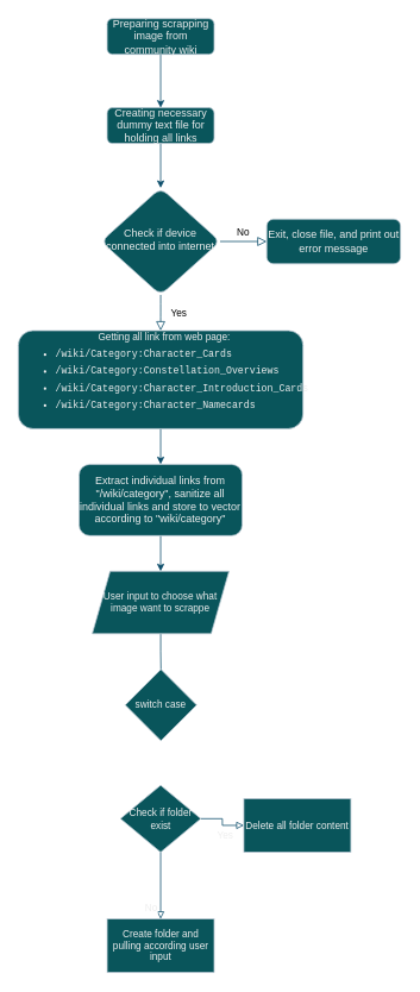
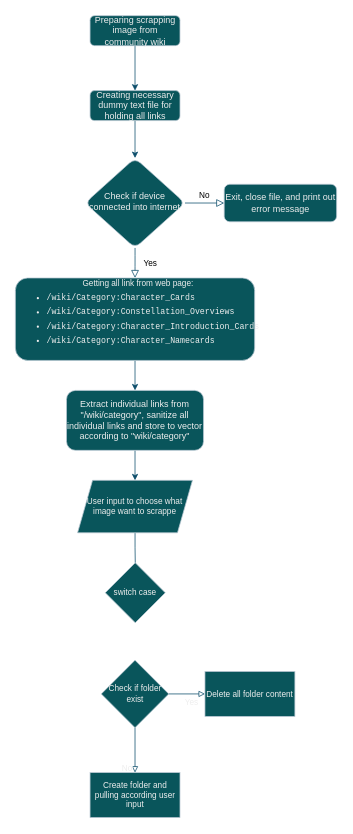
- <mxCell id="21" value="Check if folder exist" style="rhombus;whiteSpace=wrap;html=1;labelBackgroundColor=none;strokeColor=#BAC8D3;fontSize=11;fontColor=#EEEEEE;fillColor=#09555B;gradientColor=none;" vertex="1" parent="1"><mxGeometry x="134.65" y="880" width="90" height="75" as="geometry" /></mxCell>
+ <mxCell id="21" value="Check if folder exist" style="rhombus;whiteSpace=wrap;html=1;labelBackgroundColor=none;strokeColor=#BAC8D3;fontSize=11;fontColor=#EEEEEE;fillColor=#09555B;gradientColor=none;" vertex="1" parent="1"><mxGeometry x="134.65" y="880" width="90" height="90" as="geometry" /></mxCell>
